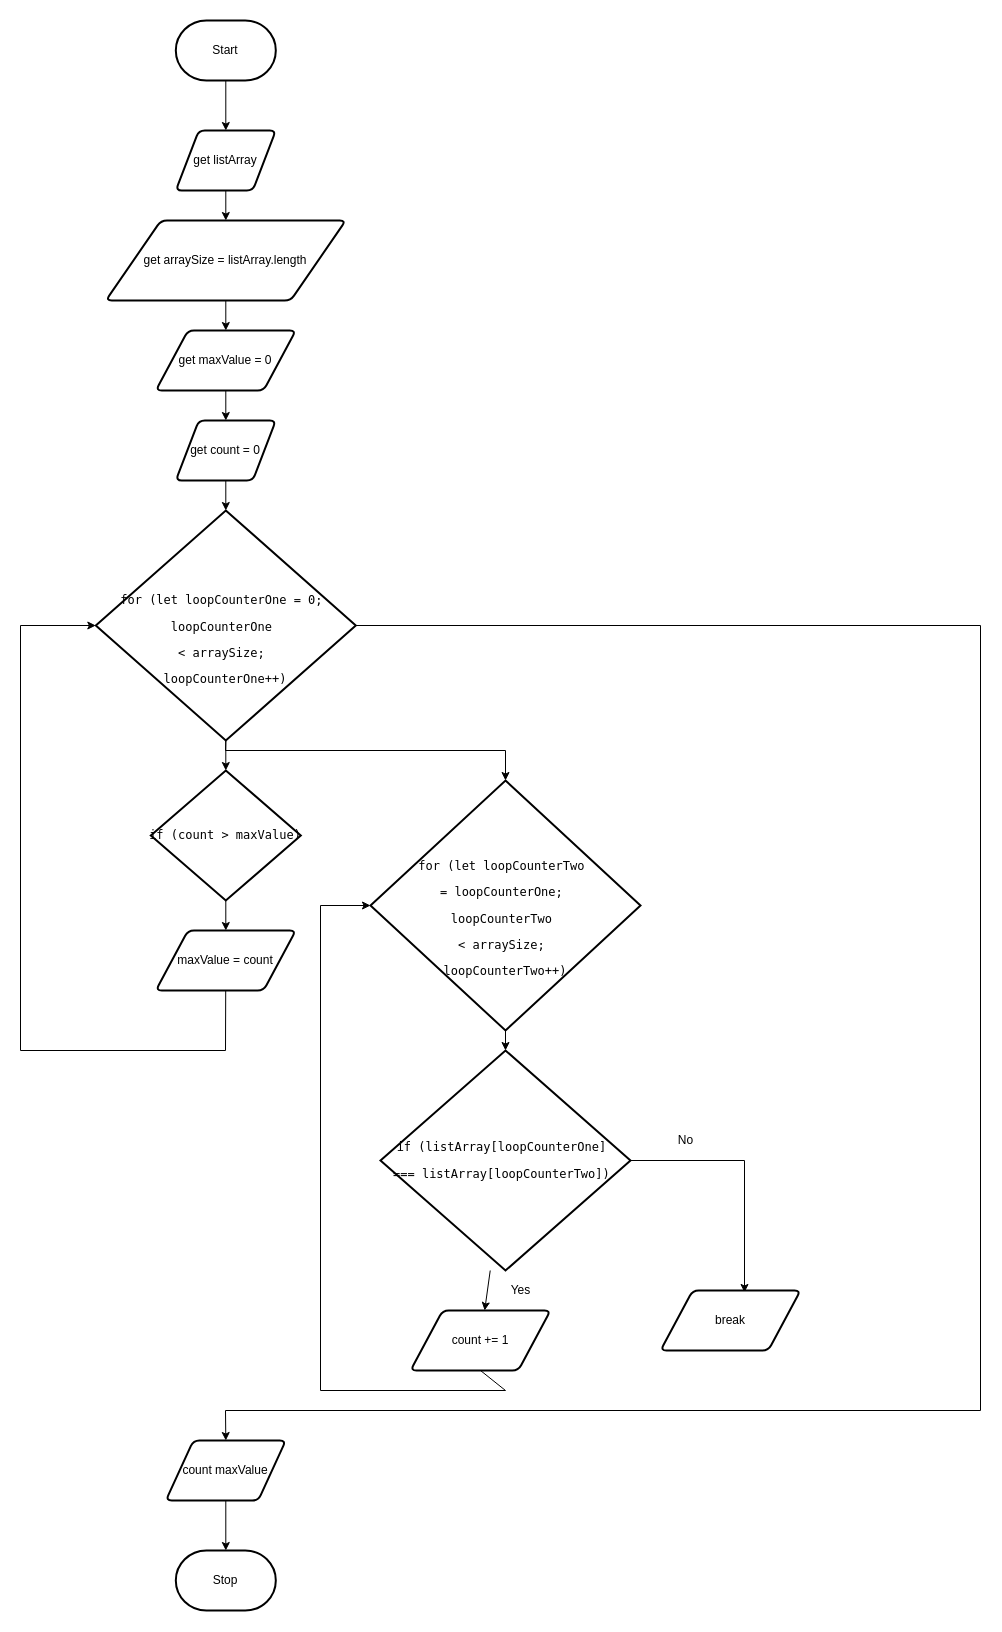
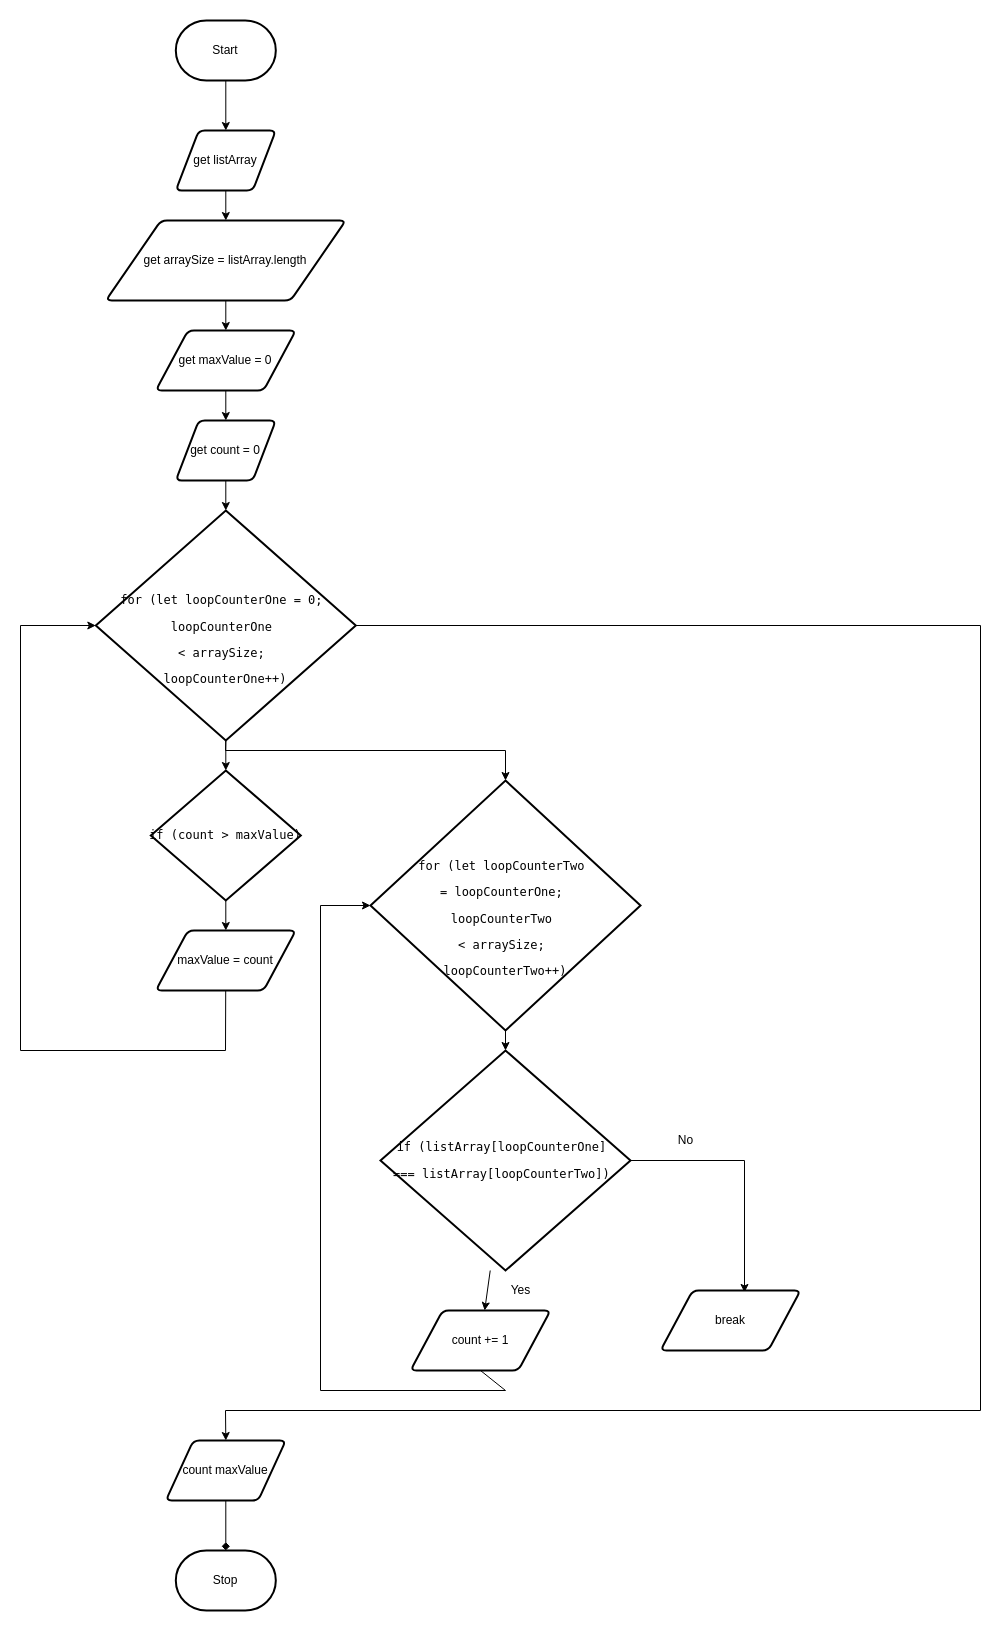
- <mxCell id="13" value="" style="edgeStyle=none;rounded=0;html=1;" parent="1" source="14" target="15" edge="1"><mxGeometry relative="1" as="geometry" /></mxCell>
+ <mxCell id="13" value="" style="edgeStyle=none;rounded=0;html=1;endArrow=diamond;" parent="1" source="14" target="15" edge="1"><mxGeometry relative="1" as="geometry" /></mxCell>
